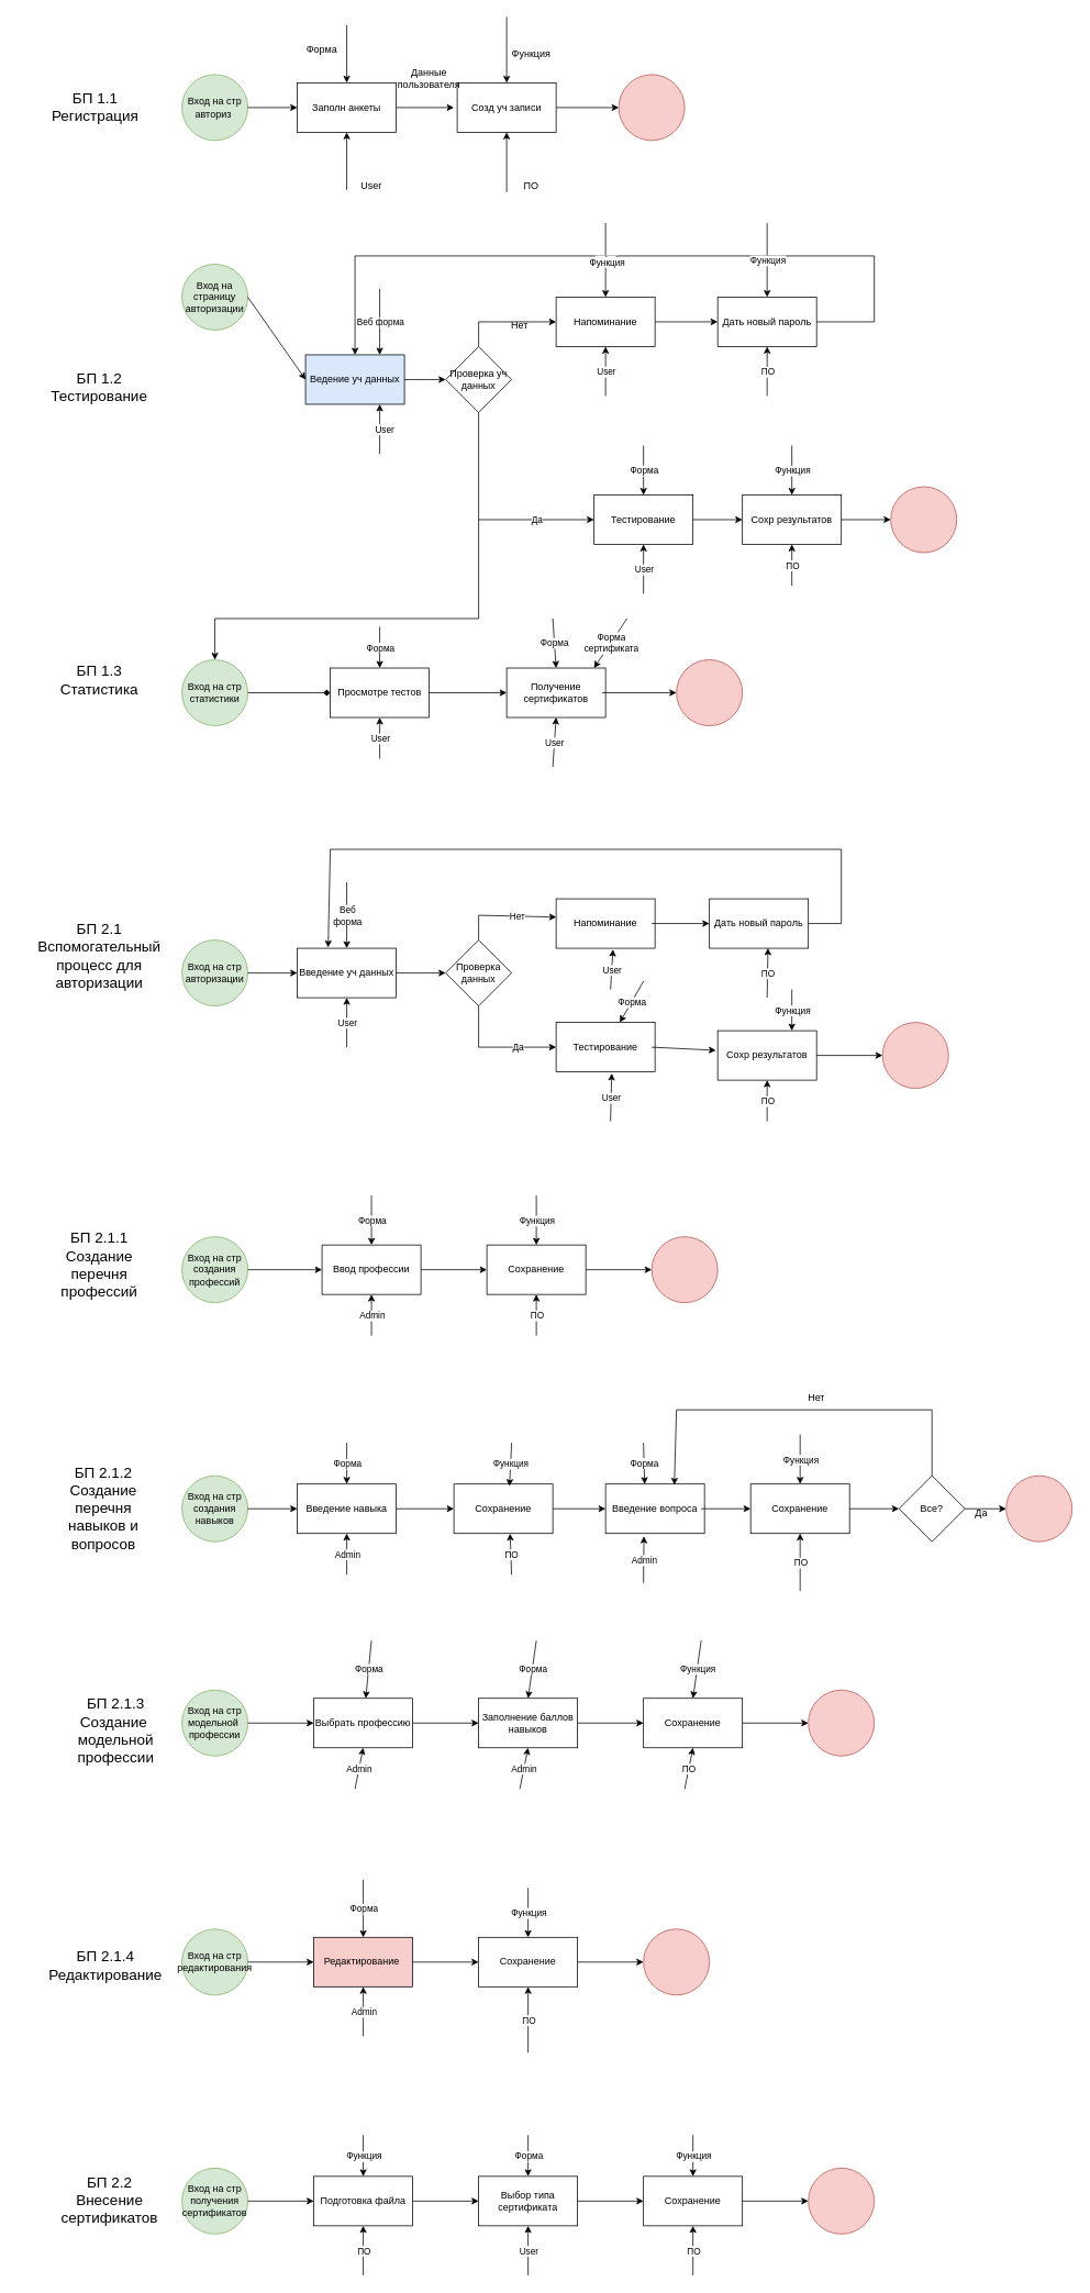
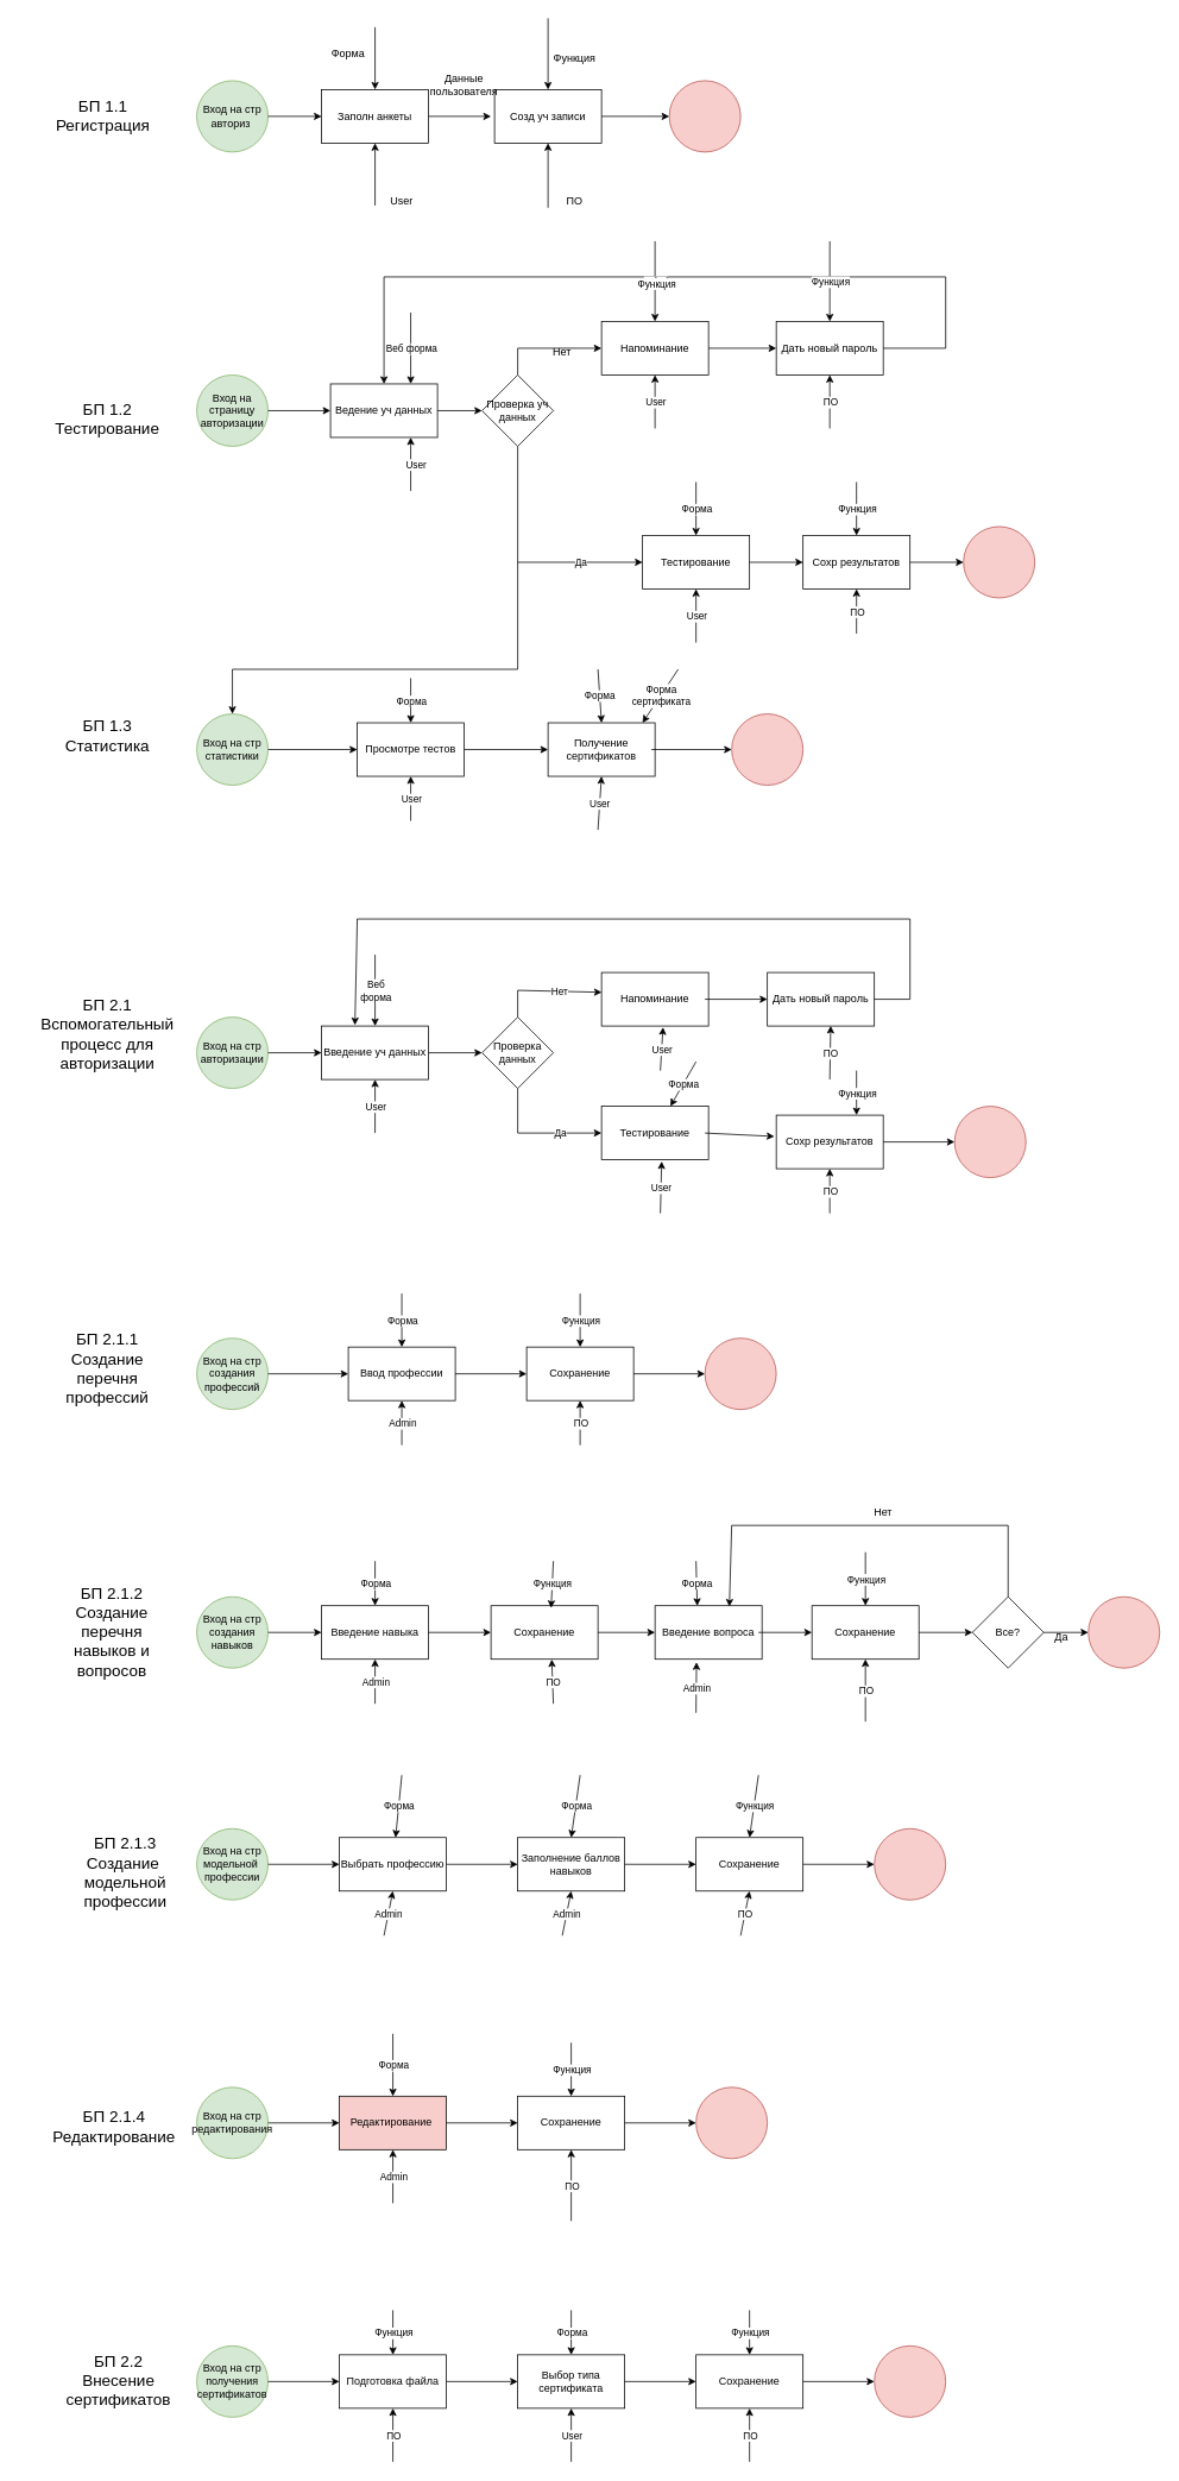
- <mxCell id="18" value="Вход на страницу авторизации" style="ellipse;whiteSpace=wrap;html=1;aspect=fixed;fillColor=#d5e8d4;strokeColor=#82b366;" vertex="1" parent="1"><mxGeometry x="220" y="320" width="80" height="80" as="geometry" /></mxCell>
+ <mxCell id="18" value="Вход на страницу авторизации" style="ellipse;whiteSpace=wrap;html=1;aspect=fixed;fillColor=#d5e8d4;strokeColor=#82b366;" vertex="1" parent="1"><mxGeometry x="220" y="420" width="80" height="80" as="geometry" /></mxCell>
- <mxCell id="20" value="Ведение уч данных" style="rounded=0;whiteSpace=wrap;html=1;fillColor=#dae8fc;" vertex="1" parent="1"><mxGeometry x="370" y="430" width="120" height="60" as="geometry" /></mxCell>
+ <mxCell id="20" value="Ведение уч данных" style="rounded=0;whiteSpace=wrap;html=1;" vertex="1" parent="1"><mxGeometry x="370" y="430" width="120" height="60" as="geometry" /></mxCell>
- <mxCell id="59" value="" style="endArrow=diamond;html=1;rounded=0;exitX=1;exitY=0.5;exitDx=0;exitDy=0;entryX=0;entryY=0.5;entryDx=0;entryDy=0;" edge="1" parent="1" source="19" target="57"><mxGeometry width="50" height="50" relative="1" as="geometry"><mxPoint x="650" y="650" as="sourcePoint" /><mxPoint x="700" y="600" as="targetPoint" /></mxGeometry></mxCell>
+ <mxCell id="59" value="" style="endArrow=classic;html=1;rounded=0;exitX=1;exitY=0.5;exitDx=0;exitDy=0;entryX=0;entryY=0.5;entryDx=0;entryDy=0;" edge="1" parent="1" source="19" target="57"><mxGeometry width="50" height="50" relative="1" as="geometry"><mxPoint x="650" y="650" as="sourcePoint" /><mxPoint x="700" y="600" as="targetPoint" /></mxGeometry></mxCell>
